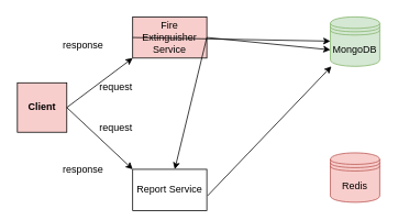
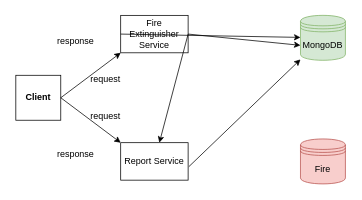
- <mxCell id="3" value="Fire Extinguisher Service" style="rounded=0;whiteSpace=wrap;html=1;fillColor=#f8cecc;" vertex="1" parent="1"><mxGeometry x="160" y="20" width="90" height="50" as="geometry" /></mxCell>
+ <mxCell id="3" value="Fire Extinguisher Service" style="rounded=0;whiteSpace=wrap;html=1;" vertex="1" parent="1"><mxGeometry x="160" y="20" width="90" height="50" as="geometry" /></mxCell>
- <mxCell id="2" value="&lt;b&gt;Client&lt;/b&gt;" style="whiteSpace=wrap;html=1;aspect=fixed;fillColor=#f8cecc;" vertex="1" parent="1"><mxGeometry x="20" y="100" width="60" height="60" as="geometry" /></mxCell>
+ <mxCell id="2" value="&lt;b&gt;Client&lt;/b&gt;" style="whiteSpace=wrap;html=1;aspect=fixed;" vertex="1" parent="1"><mxGeometry x="20" y="100" width="60" height="60" as="geometry" /></mxCell>
- <mxCell id="8" value="Redis" style="shape=datastore;whiteSpace=wrap;html=1;fillColor=#f8cecc;strokeColor=#b85450;" vertex="1" parent="1"><mxGeometry x="400" y="185" width="60" height="60" as="geometry" /></mxCell>
+ <mxCell id="8" value="Fire" style="shape=datastore;whiteSpace=wrap;html=1;fillColor=#f8cecc;strokeColor=#b85450;" vertex="1" parent="1"><mxGeometry x="400" y="185" width="60" height="60" as="geometry" /></mxCell>
- <mxCell id="4" value="Report Service" style="rounded=0;whiteSpace=wrap;html=1;" vertex="1" parent="1"><mxGeometry x="160" y="205" width="90" height="50" as="geometry" /></mxCell>
+ <mxCell id="4" value="Report Service" style="rounded=0;whiteSpace=wrap;html=1;" vertex="1" parent="1"><mxGeometry x="160" y="190" width="90" height="50" as="geometry" /></mxCell>
